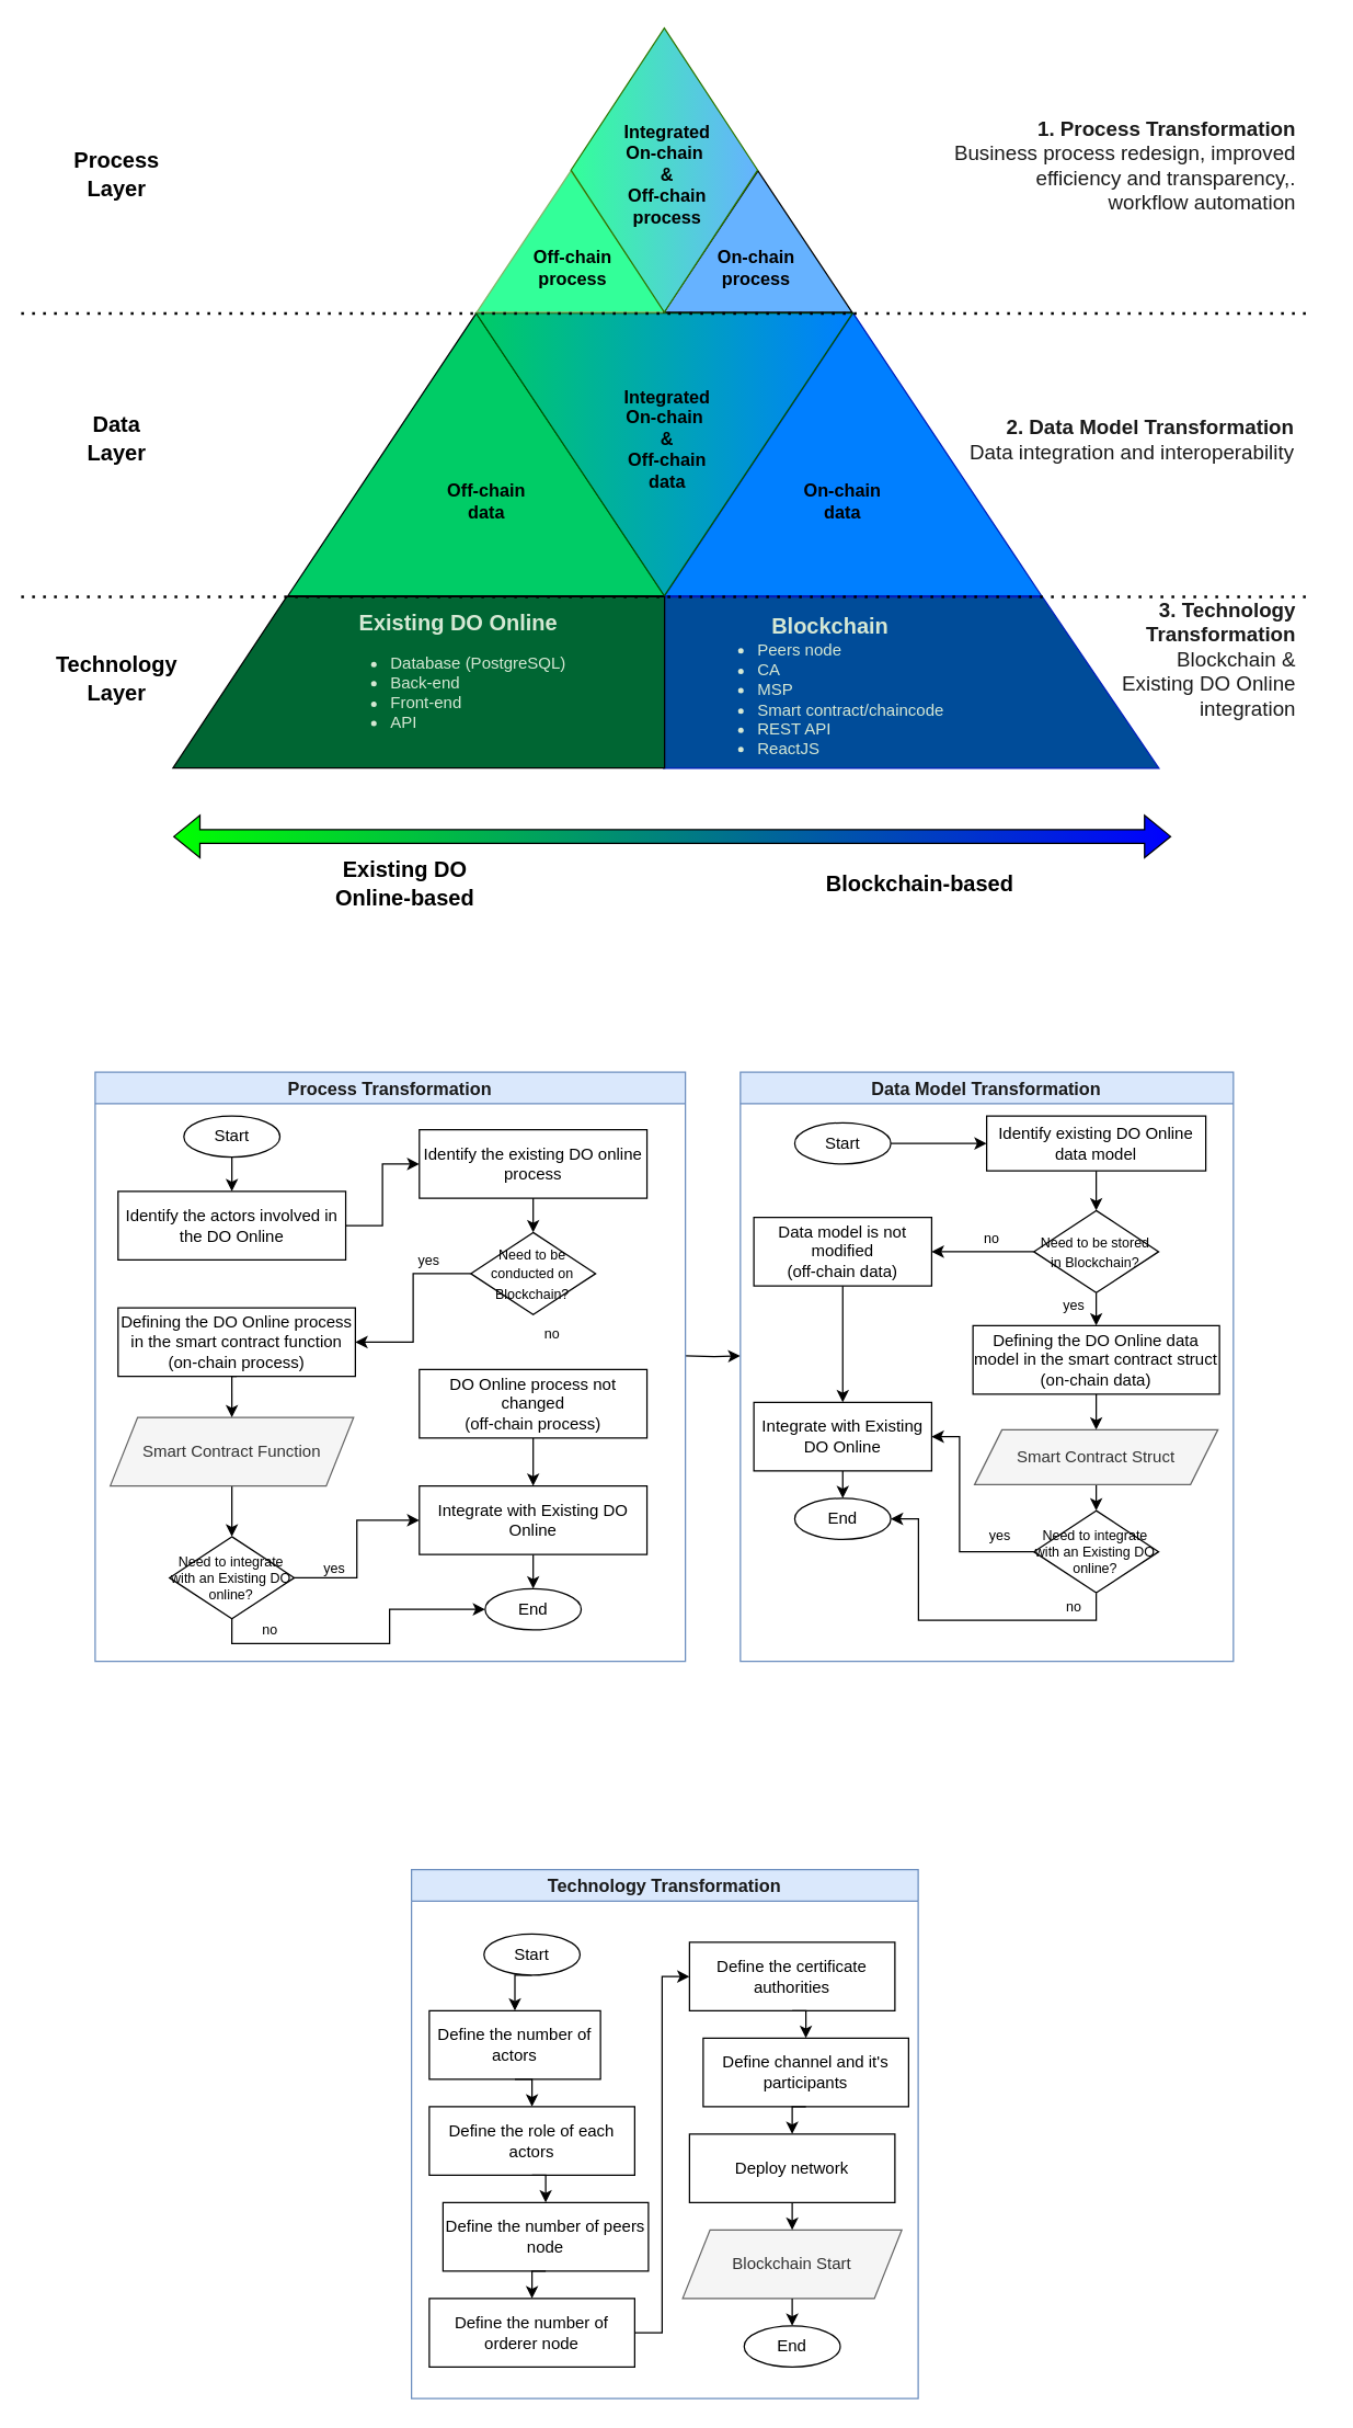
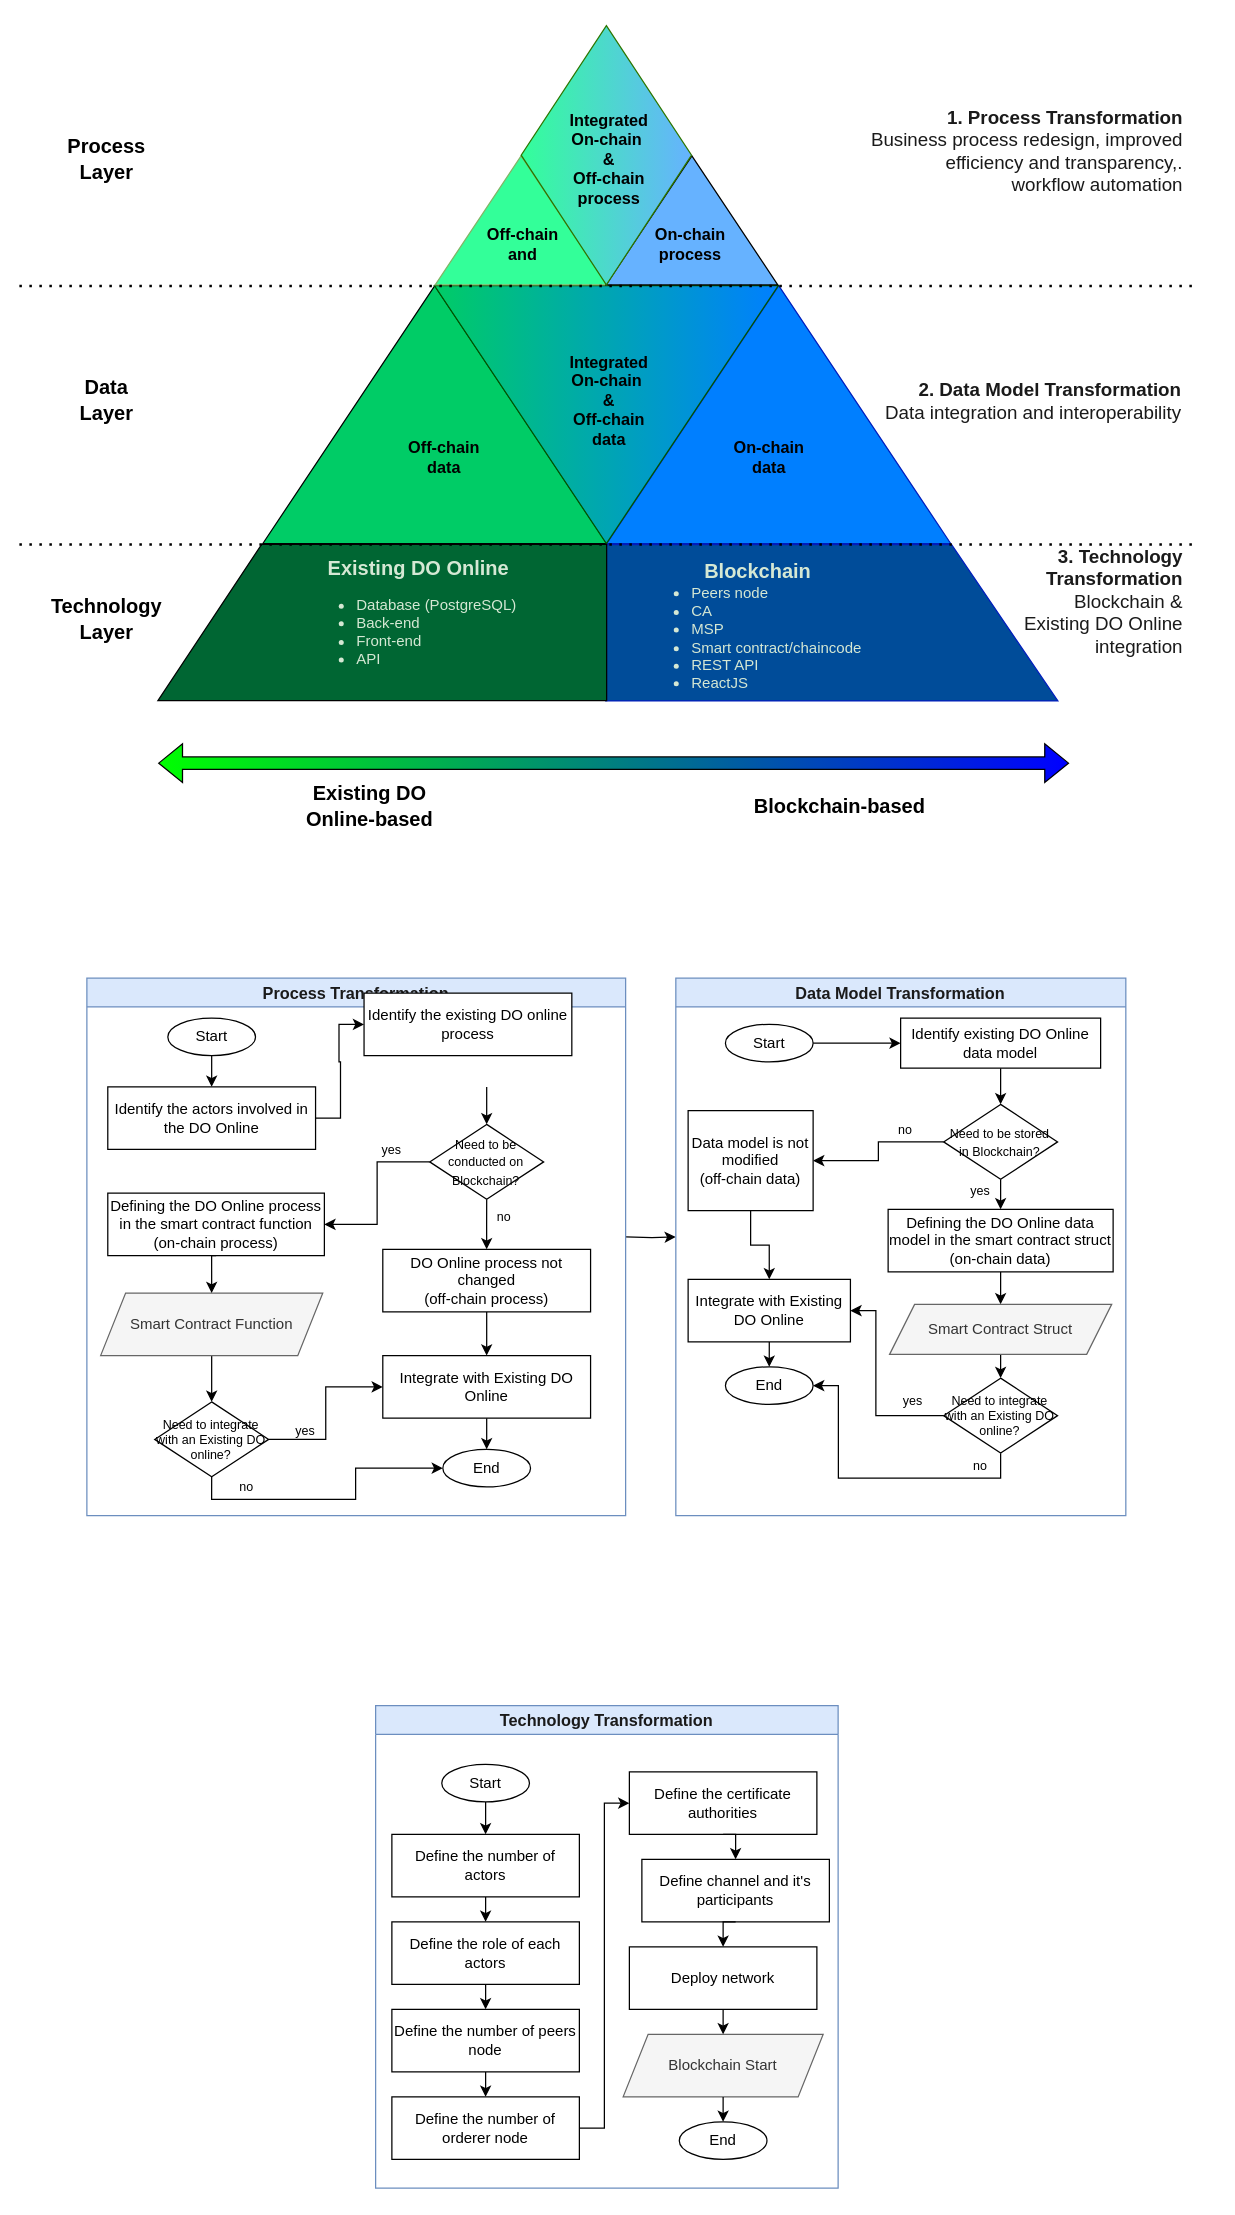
- <mxCell id="85" value="&lt;b style=&quot;font-size: 13px;&quot;&gt;Off-chain&lt;br&gt;process&lt;/b&gt;" style="text;html=1;strokeColor=none;fillColor=none;align=center;verticalAlign=middle;whiteSpace=wrap;rounded=0;fontSize=13;" parent="73" vertex="1"><mxGeometry x="247.0" y="160" width="90" height="30" as="geometry" /></mxCell>
+ <mxCell id="85" value="&lt;b style=&quot;font-size: 13px;&quot;&gt;Off-chain&lt;br&gt;and&lt;/b&gt;" style="text;html=1;strokeColor=none;fillColor=none;align=center;verticalAlign=middle;whiteSpace=wrap;rounded=0;fontSize=13;" parent="73" vertex="1"><mxGeometry x="247.0" y="160" width="90" height="30" as="geometry" /></mxCell>
- <mxCell id="11" value="Identify the existing DO online process" style="rounded=0;whiteSpace=wrap;html=1;labelBorderColor=none;" parent="3" vertex="1"><mxGeometry x="236.74" y="42" width="166.22" height="50" as="geometry" /></mxCell>
+ <mxCell id="11" value="Identify the existing DO online process" style="rounded=0;whiteSpace=wrap;html=1;labelBorderColor=none;" parent="3" vertex="1"><mxGeometry x="221.74" y="12" width="166.22" height="50" as="geometry" /></mxCell>
- <mxCell id="44" value="Data model is not modified&lt;br&gt;(off-chain data)" style="rounded=0;whiteSpace=wrap;html=1;labelBorderColor=none;" parent="29" vertex="1"><mxGeometry x="9.84" y="106" width="129.84" height="50" as="geometry" /></mxCell>
+ <mxCell id="44" value="Data model is not modified&lt;br&gt;(off-chain data)" style="rounded=0;whiteSpace=wrap;html=1;labelBorderColor=none;" parent="29" vertex="1"><mxGeometry x="9.84" y="106" width="100" height="80" as="geometry" /></mxCell>
+ <mxCell id="13" style="edgeStyle=orthogonalEdgeStyle;rounded=0;orthogonalLoop=1;jettySize=auto;html=1;exitX=0.5;exitY=1;exitDx=0;exitDy=0;entryX=0.5;entryY=0;entryDx=0;entryDy=0;" parent="3" source="14" target="16" edge="1"><mxGeometry relative="1" as="geometry" /></mxCell>
- <mxCell id="54" value="Define the number of actors" style="rounded=0;whiteSpace=wrap;html=1;labelBorderColor=none;" parent="53" vertex="1"><mxGeometry x="13" y="103" width="125" height="50" as="geometry" /></mxCell>
+ <mxCell id="54" value="Define the number of actors" style="rounded=0;whiteSpace=wrap;html=1;labelBorderColor=none;" parent="53" vertex="1"><mxGeometry x="13" y="103" width="150" height="50" as="geometry" /></mxCell>
- <mxCell id="57" value="Define the number of peers node" style="rounded=0;whiteSpace=wrap;html=1;labelBorderColor=none;" parent="53" vertex="1"><mxGeometry x="23" y="243" width="150" height="50" as="geometry" /></mxCell>
+ <mxCell id="57" value="Define the number of peers node" style="rounded=0;whiteSpace=wrap;html=1;labelBorderColor=none;" parent="53" vertex="1"><mxGeometry x="13" y="243" width="150" height="50" as="geometry" /></mxCell>
